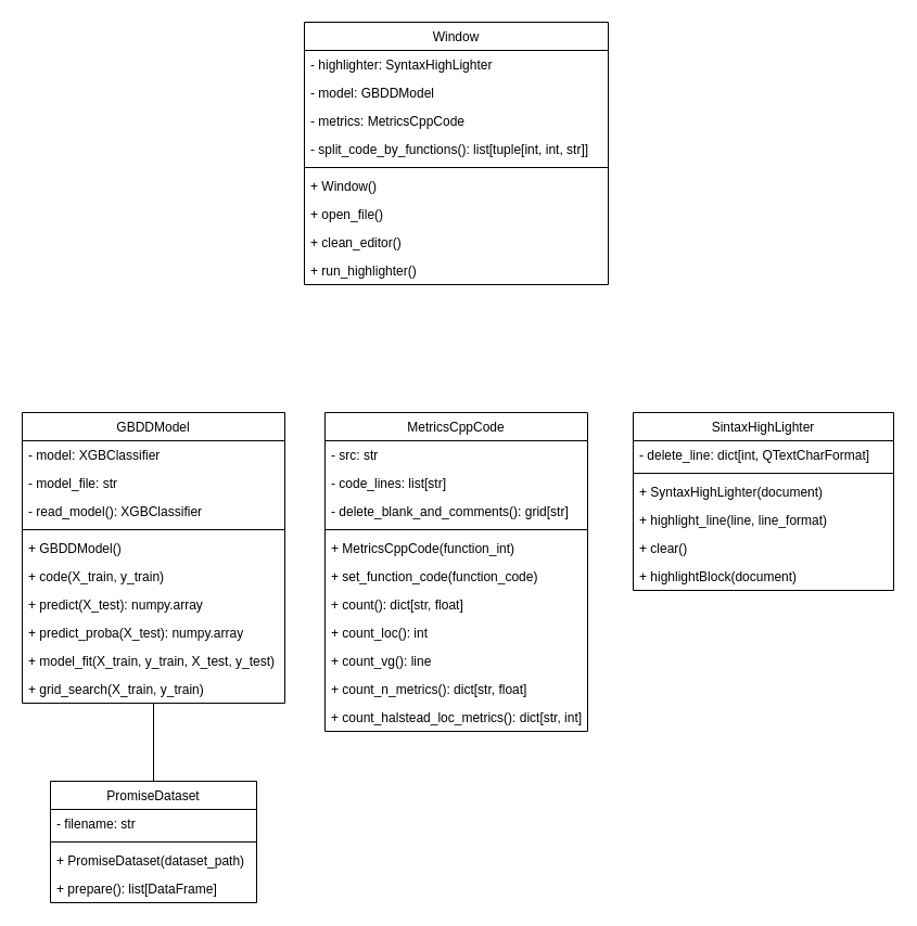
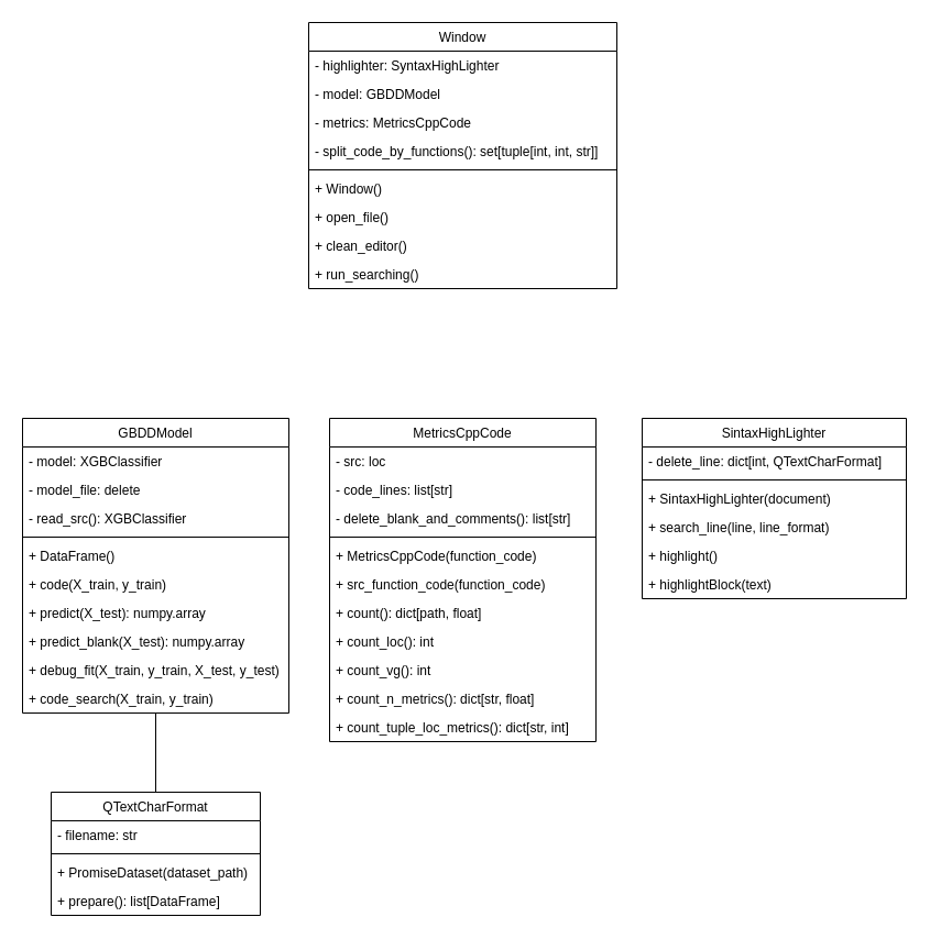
- <mxCell id="41" value="- split_code_by_functions(): list[tuple[int, int, str]]" style="text;align=left;verticalAlign=top;spacingLeft=4;spacingRight=4;overflow=hidden;rotatable=0;points=[[0,0.5],[1,0.5]];portConstraint=eastwest;rounded=0;shadow=0;html=0;" vertex="1" parent="37"><mxGeometry y="104" width="280" height="26" as="geometry" /></mxCell>
+ <mxCell id="41" value="- split_code_by_functions(): set[tuple[int, int, str]]" style="text;align=left;verticalAlign=top;spacingLeft=4;spacingRight=4;overflow=hidden;rotatable=0;points=[[0,0.5],[1,0.5]];portConstraint=eastwest;rounded=0;shadow=0;html=0;" vertex="1" parent="37"><mxGeometry y="104" width="280" height="26" as="geometry" /></mxCell>
- <mxCell id="46" value="+ run_highlighter()" style="text;align=left;verticalAlign=top;spacingLeft=4;spacingRight=4;overflow=hidden;rotatable=0;points=[[0,0.5],[1,0.5]];portConstraint=eastwest;" vertex="1" parent="37"><mxGeometry y="216" width="280" height="26" as="geometry" /></mxCell>
+ <mxCell id="46" value="+ run_searching()" style="text;align=left;verticalAlign=top;spacingLeft=4;spacingRight=4;overflow=hidden;rotatable=0;points=[[0,0.5],[1,0.5]];portConstraint=eastwest;" vertex="1" parent="37"><mxGeometry y="216" width="280" height="26" as="geometry" /></mxCell>
- <mxCell id="19" value="- src: str" style="text;align=left;verticalAlign=top;spacingLeft=4;spacingRight=4;overflow=hidden;rotatable=0;points=[[0,0.5],[1,0.5]];portConstraint=eastwest;" vertex="1" parent="18"><mxGeometry y="26" width="242" height="26" as="geometry" /></mxCell>
+ <mxCell id="19" value="- src: loc" style="text;align=left;verticalAlign=top;spacingLeft=4;spacingRight=4;overflow=hidden;rotatable=0;points=[[0,0.5],[1,0.5]];portConstraint=eastwest;" vertex="1" parent="18"><mxGeometry y="26" width="242" height="26" as="geometry" /></mxCell>
- <mxCell id="4" value="- model_file: str" style="text;align=left;verticalAlign=top;spacingLeft=4;spacingRight=4;overflow=hidden;rotatable=0;points=[[0,0.5],[1,0.5]];portConstraint=eastwest;rounded=0;shadow=0;html=0;" parent="2" vertex="1"><mxGeometry y="52" width="242" height="26" as="geometry" /></mxCell>
+ <mxCell id="4" value="- model_file: delete" style="text;align=left;verticalAlign=top;spacingLeft=4;spacingRight=4;overflow=hidden;rotatable=0;points=[[0,0.5],[1,0.5]];portConstraint=eastwest;rounded=0;shadow=0;html=0;" parent="2" vertex="1"><mxGeometry y="52" width="242" height="26" as="geometry" /></mxCell>
- <mxCell id="33" value="+ SyntaxHighLighter(document)" style="text;align=left;verticalAlign=top;spacingLeft=4;spacingRight=4;overflow=hidden;rotatable=0;points=[[0,0.5],[1,0.5]];portConstraint=eastwest;" vertex="1" parent="30"><mxGeometry y="60" width="240" height="26" as="geometry" /></mxCell>
+ <mxCell id="33" value="+ SintaxHighLighter(document)" style="text;align=left;verticalAlign=top;spacingLeft=4;spacingRight=4;overflow=hidden;rotatable=0;points=[[0,0.5],[1,0.5]];portConstraint=eastwest;" vertex="1" parent="30"><mxGeometry y="60" width="240" height="26" as="geometry" /></mxCell>
- <mxCell id="5" value="- read_model(): XGBClassifier" style="text;align=left;verticalAlign=top;spacingLeft=4;spacingRight=4;overflow=hidden;rotatable=0;points=[[0,0.5],[1,0.5]];portConstraint=eastwest;rounded=0;shadow=0;html=0;" vertex="1" parent="2"><mxGeometry y="78" width="242" height="26" as="geometry" /></mxCell>
+ <mxCell id="5" value="- read_src(): XGBClassifier" style="text;align=left;verticalAlign=top;spacingLeft=4;spacingRight=4;overflow=hidden;rotatable=0;points=[[0,0.5],[1,0.5]];portConstraint=eastwest;rounded=0;shadow=0;html=0;" vertex="1" parent="2"><mxGeometry y="78" width="242" height="26" as="geometry" /></mxCell>
- <mxCell id="21" value="- delete_blank_and_comments(): grid[str]" style="text;align=left;verticalAlign=top;spacingLeft=4;spacingRight=4;overflow=hidden;rotatable=0;points=[[0,0.5],[1,0.5]];portConstraint=eastwest;rounded=0;shadow=0;html=0;" vertex="1" parent="18"><mxGeometry y="78" width="242" height="26" as="geometry" /></mxCell>
+ <mxCell id="21" value="- delete_blank_and_comments(): list[str]" style="text;align=left;verticalAlign=top;spacingLeft=4;spacingRight=4;overflow=hidden;rotatable=0;points=[[0,0.5],[1,0.5]];portConstraint=eastwest;rounded=0;shadow=0;html=0;" vertex="1" parent="18"><mxGeometry y="78" width="242" height="26" as="geometry" /></mxCell>
- <mxCell id="34" value="+ highlight_line(line, line_format)" style="text;align=left;verticalAlign=top;spacingLeft=4;spacingRight=4;overflow=hidden;rotatable=0;points=[[0,0.5],[1,0.5]];portConstraint=eastwest;" vertex="1" parent="30"><mxGeometry y="86" width="240" height="26" as="geometry" /></mxCell>
+ <mxCell id="34" value="+ search_line(line, line_format)" style="text;align=left;verticalAlign=top;spacingLeft=4;spacingRight=4;overflow=hidden;rotatable=0;points=[[0,0.5],[1,0.5]];portConstraint=eastwest;" vertex="1" parent="30"><mxGeometry y="86" width="240" height="26" as="geometry" /></mxCell>
- <mxCell id="7" value="+ GBDDModel()" style="text;align=left;verticalAlign=top;spacingLeft=4;spacingRight=4;overflow=hidden;rotatable=0;points=[[0,0.5],[1,0.5]];portConstraint=eastwest;" parent="2" vertex="1"><mxGeometry y="112" width="242" height="26" as="geometry" /></mxCell>
+ <mxCell id="7" value="+ DataFrame()" style="text;align=left;verticalAlign=top;spacingLeft=4;spacingRight=4;overflow=hidden;rotatable=0;points=[[0,0.5],[1,0.5]];portConstraint=eastwest;" parent="2" vertex="1"><mxGeometry y="112" width="242" height="26" as="geometry" /></mxCell>
- <mxCell id="23" value="+ MetricsCppCode(function_int)" style="text;align=left;verticalAlign=top;spacingLeft=4;spacingRight=4;overflow=hidden;rotatable=0;points=[[0,0.5],[1,0.5]];portConstraint=eastwest;" vertex="1" parent="18"><mxGeometry y="112" width="242" height="26" as="geometry" /></mxCell>
+ <mxCell id="23" value="+ MetricsCppCode(function_code)" style="text;align=left;verticalAlign=top;spacingLeft=4;spacingRight=4;overflow=hidden;rotatable=0;points=[[0,0.5],[1,0.5]];portConstraint=eastwest;" vertex="1" parent="18"><mxGeometry y="112" width="242" height="26" as="geometry" /></mxCell>
- <mxCell id="35" value="+ clear()" style="text;align=left;verticalAlign=top;spacingLeft=4;spacingRight=4;overflow=hidden;rotatable=0;points=[[0,0.5],[1,0.5]];portConstraint=eastwest;" vertex="1" parent="30"><mxGeometry y="112" width="240" height="26" as="geometry" /></mxCell>
+ <mxCell id="35" value="+ highlight()" style="text;align=left;verticalAlign=top;spacingLeft=4;spacingRight=4;overflow=hidden;rotatable=0;points=[[0,0.5],[1,0.5]];portConstraint=eastwest;" vertex="1" parent="30"><mxGeometry y="112" width="240" height="26" as="geometry" /></mxCell>
- <mxCell id="24" value="+ set_function_code(function_code)" style="text;align=left;verticalAlign=top;spacingLeft=4;spacingRight=4;overflow=hidden;rotatable=0;points=[[0,0.5],[1,0.5]];portConstraint=eastwest;" vertex="1" parent="18"><mxGeometry y="138" width="242" height="26" as="geometry" /></mxCell>
+ <mxCell id="24" value="+ src_function_code(function_code)" style="text;align=left;verticalAlign=top;spacingLeft=4;spacingRight=4;overflow=hidden;rotatable=0;points=[[0,0.5],[1,0.5]];portConstraint=eastwest;" vertex="1" parent="18"><mxGeometry y="138" width="242" height="26" as="geometry" /></mxCell>
- <mxCell id="36" value="+ highlightBlock(document)" style="text;align=left;verticalAlign=top;spacingLeft=4;spacingRight=4;overflow=hidden;rotatable=0;points=[[0,0.5],[1,0.5]];portConstraint=eastwest;" vertex="1" parent="30"><mxGeometry y="138" width="240" height="26" as="geometry" /></mxCell>
+ <mxCell id="36" value="+ highlightBlock(text)" style="text;align=left;verticalAlign=top;spacingLeft=4;spacingRight=4;overflow=hidden;rotatable=0;points=[[0,0.5],[1,0.5]];portConstraint=eastwest;" vertex="1" parent="30"><mxGeometry y="138" width="240" height="26" as="geometry" /></mxCell>
- <mxCell id="25" value="+ count(): dict[str, float]" style="text;align=left;verticalAlign=top;spacingLeft=4;spacingRight=4;overflow=hidden;rotatable=0;points=[[0,0.5],[1,0.5]];portConstraint=eastwest;" vertex="1" parent="18"><mxGeometry y="164" width="242" height="26" as="geometry" /></mxCell>
+ <mxCell id="25" value="+ count(): dict[path, float]" style="text;align=left;verticalAlign=top;spacingLeft=4;spacingRight=4;overflow=hidden;rotatable=0;points=[[0,0.5],[1,0.5]];portConstraint=eastwest;" vertex="1" parent="18"><mxGeometry y="164" width="242" height="26" as="geometry" /></mxCell>
- <mxCell id="10" value="+ predict_proba(X_test): numpy.array" style="text;align=left;verticalAlign=top;spacingLeft=4;spacingRight=4;overflow=hidden;rotatable=0;points=[[0,0.5],[1,0.5]];portConstraint=eastwest;" vertex="1" parent="2"><mxGeometry y="190" width="242" height="26" as="geometry" /></mxCell>
+ <mxCell id="10" value="+ predict_blank(X_test): numpy.array" style="text;align=left;verticalAlign=top;spacingLeft=4;spacingRight=4;overflow=hidden;rotatable=0;points=[[0,0.5],[1,0.5]];portConstraint=eastwest;" vertex="1" parent="2"><mxGeometry y="190" width="242" height="26" as="geometry" /></mxCell>
- <mxCell id="11" value="+ model_fit(X_train, y_train, X_test, y_test)" style="text;align=left;verticalAlign=top;spacingLeft=4;spacingRight=4;overflow=hidden;rotatable=0;points=[[0,0.5],[1,0.5]];portConstraint=eastwest;" vertex="1" parent="2"><mxGeometry y="216" width="242" height="26" as="geometry" /></mxCell>
+ <mxCell id="11" value="+ debug_fit(X_train, y_train, X_test, y_test)" style="text;align=left;verticalAlign=top;spacingLeft=4;spacingRight=4;overflow=hidden;rotatable=0;points=[[0,0.5],[1,0.5]];portConstraint=eastwest;" vertex="1" parent="2"><mxGeometry y="216" width="242" height="26" as="geometry" /></mxCell>
- <mxCell id="27" value="+ count_vg(): line" style="text;align=left;verticalAlign=top;spacingLeft=4;spacingRight=4;overflow=hidden;rotatable=0;points=[[0,0.5],[1,0.5]];portConstraint=eastwest;" vertex="1" parent="18"><mxGeometry y="216" width="242" height="26" as="geometry" /></mxCell>
+ <mxCell id="27" value="+ count_vg(): int" style="text;align=left;verticalAlign=top;spacingLeft=4;spacingRight=4;overflow=hidden;rotatable=0;points=[[0,0.5],[1,0.5]];portConstraint=eastwest;" vertex="1" parent="18"><mxGeometry y="216" width="242" height="26" as="geometry" /></mxCell>
- <mxCell id="12" value="+ grid_search(X_train, y_train)" style="text;align=left;verticalAlign=top;spacingLeft=4;spacingRight=4;overflow=hidden;rotatable=0;points=[[0,0.5],[1,0.5]];portConstraint=eastwest;" vertex="1" parent="2"><mxGeometry y="242" width="242" height="26" as="geometry" /></mxCell>
+ <mxCell id="12" value="+ code_search(X_train, y_train)" style="text;align=left;verticalAlign=top;spacingLeft=4;spacingRight=4;overflow=hidden;rotatable=0;points=[[0,0.5],[1,0.5]];portConstraint=eastwest;" vertex="1" parent="2"><mxGeometry y="242" width="242" height="26" as="geometry" /></mxCell>
- <mxCell id="29" value="+ count_halstead_loc_metrics(): dict[str, int]" style="text;align=left;verticalAlign=top;spacingLeft=4;spacingRight=4;overflow=hidden;rotatable=0;points=[[0,0.5],[1,0.5]];portConstraint=eastwest;" vertex="1" parent="18"><mxGeometry y="268" width="242" height="26" as="geometry" /></mxCell>
+ <mxCell id="29" value="+ count_tuple_loc_metrics(): dict[str, int]" style="text;align=left;verticalAlign=top;spacingLeft=4;spacingRight=4;overflow=hidden;rotatable=0;points=[[0,0.5],[1,0.5]];portConstraint=eastwest;" vertex="1" parent="18"><mxGeometry y="268" width="242" height="26" as="geometry" /></mxCell>
- <mxCell id="13" value="PromiseDataset" style="swimlane;fontStyle=0;align=center;verticalAlign=top;childLayout=stackLayout;horizontal=1;startSize=26;horizontalStack=0;resizeParent=1;resizeLast=0;collapsible=1;marginBottom=0;rounded=0;shadow=0;strokeWidth=1;" vertex="1" parent="1"><mxGeometry x="46" y="720" width="190" height="112" as="geometry"><mxRectangle x="550" y="140" width="160" height="26" as="alternateBounds" /></mxGeometry></mxCell>
+ <mxCell id="13" value="QTextCharFormat" style="swimlane;fontStyle=0;align=center;verticalAlign=top;childLayout=stackLayout;horizontal=1;startSize=26;horizontalStack=0;resizeParent=1;resizeLast=0;collapsible=1;marginBottom=0;rounded=0;shadow=0;strokeWidth=1;" vertex="1" parent="1"><mxGeometry x="46" y="720" width="190" height="112" as="geometry"><mxRectangle x="550" y="140" width="160" height="26" as="alternateBounds" /></mxGeometry></mxCell>
